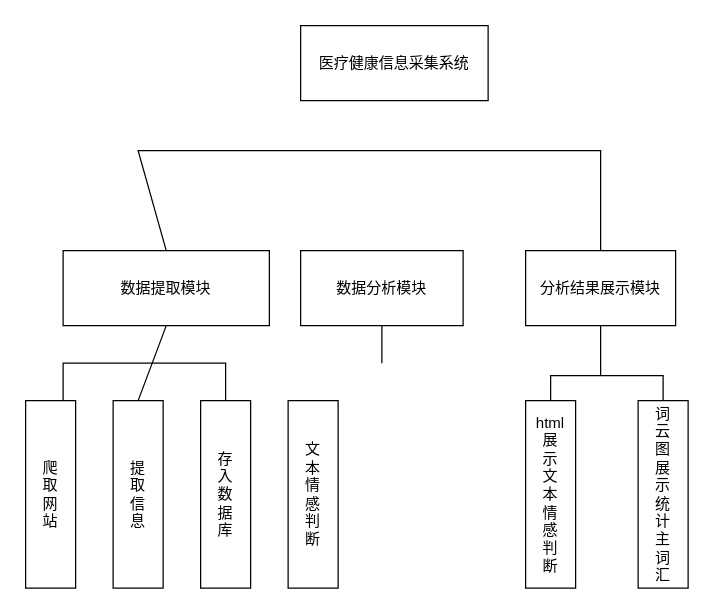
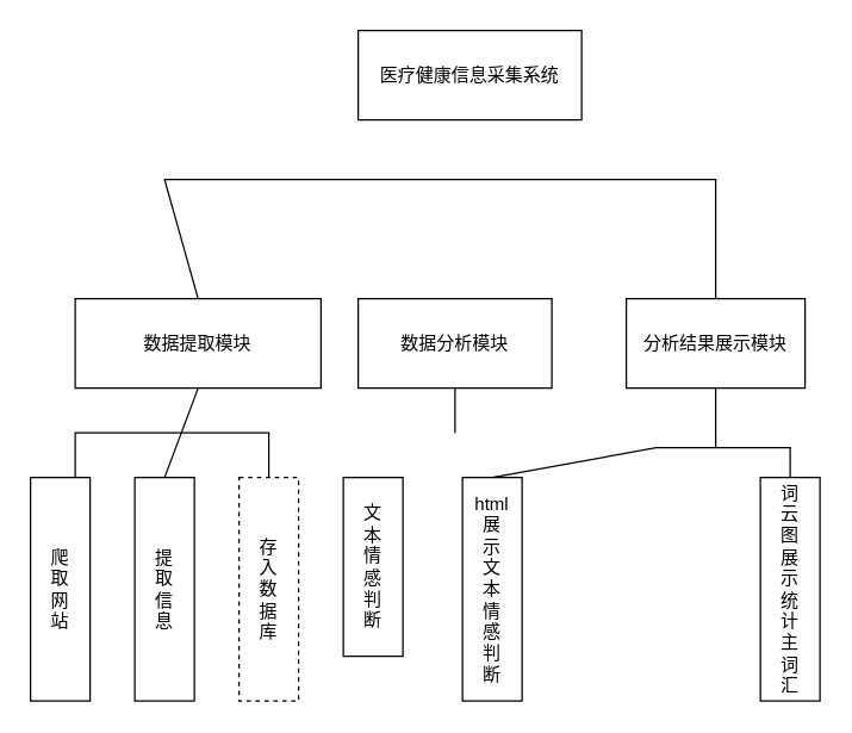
- <mxCell id="9" value="存&lt;br&gt;入&lt;br&gt;数&lt;br&gt;据&lt;br&gt;库" style="rounded=0;whiteSpace=wrap;html=1;" parent="1" vertex="1"><mxGeometry x="160" y="320" width="40" height="150" as="geometry" /></mxCell>
+ <mxCell id="9" value="存&lt;br&gt;入&lt;br&gt;数&lt;br&gt;据&lt;br&gt;库" style="rounded=0;whiteSpace=wrap;html=1;dashed=1;" parent="1" vertex="1"><mxGeometry x="160" y="320" width="40" height="150" as="geometry" /></mxCell>
- <mxCell id="10" value="文&lt;br&gt;本&lt;br&gt;情&lt;br&gt;感&lt;br&gt;判&lt;br&gt;断" style="rounded=0;whiteSpace=wrap;html=1;" parent="1" vertex="1"><mxGeometry x="230" y="320" width="40" height="150" as="geometry" /></mxCell>
+ <mxCell id="10" value="文&lt;br&gt;本&lt;br&gt;情&lt;br&gt;感&lt;br&gt;判&lt;br&gt;断" style="rounded=0;whiteSpace=wrap;html=1;" parent="1" vertex="1"><mxGeometry x="230" y="320" width="40" height="120" as="geometry" /></mxCell>
- <mxCell id="11" value="html&lt;br&gt;展&lt;br&gt;示&lt;br&gt;文&lt;br&gt;本&lt;br&gt;情&lt;br&gt;感&lt;br&gt;判&lt;br&gt;断" style="rounded=0;whiteSpace=wrap;html=1;" parent="1" vertex="1"><mxGeometry x="420" y="320" width="40" height="150" as="geometry" /></mxCell>
+ <mxCell id="11" value="html&lt;br&gt;展&lt;br&gt;示&lt;br&gt;文&lt;br&gt;本&lt;br&gt;情&lt;br&gt;感&lt;br&gt;判&lt;br&gt;断" style="rounded=0;whiteSpace=wrap;html=1;" parent="1" vertex="1"><mxGeometry x="310" y="320" width="40" height="150" as="geometry" /></mxCell>
